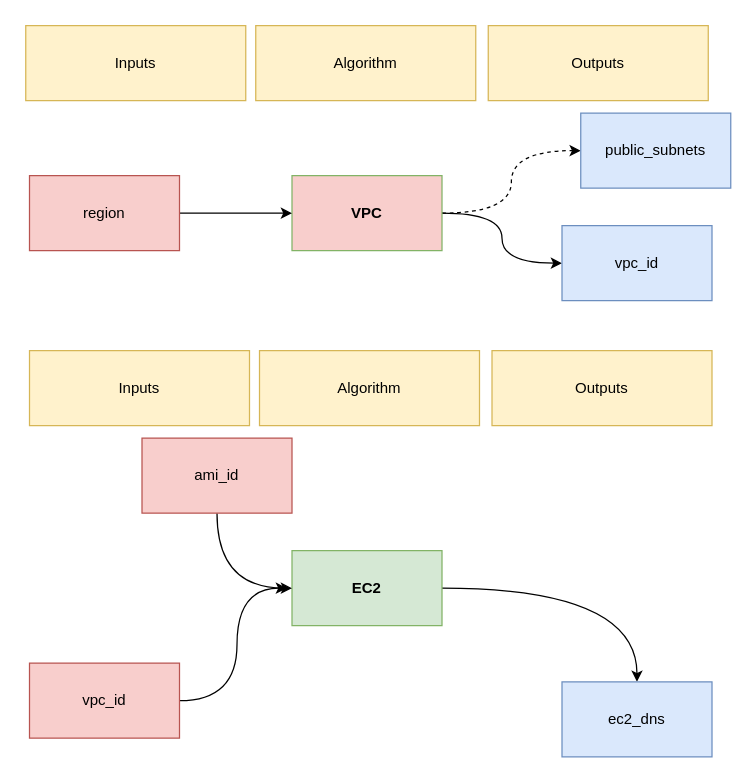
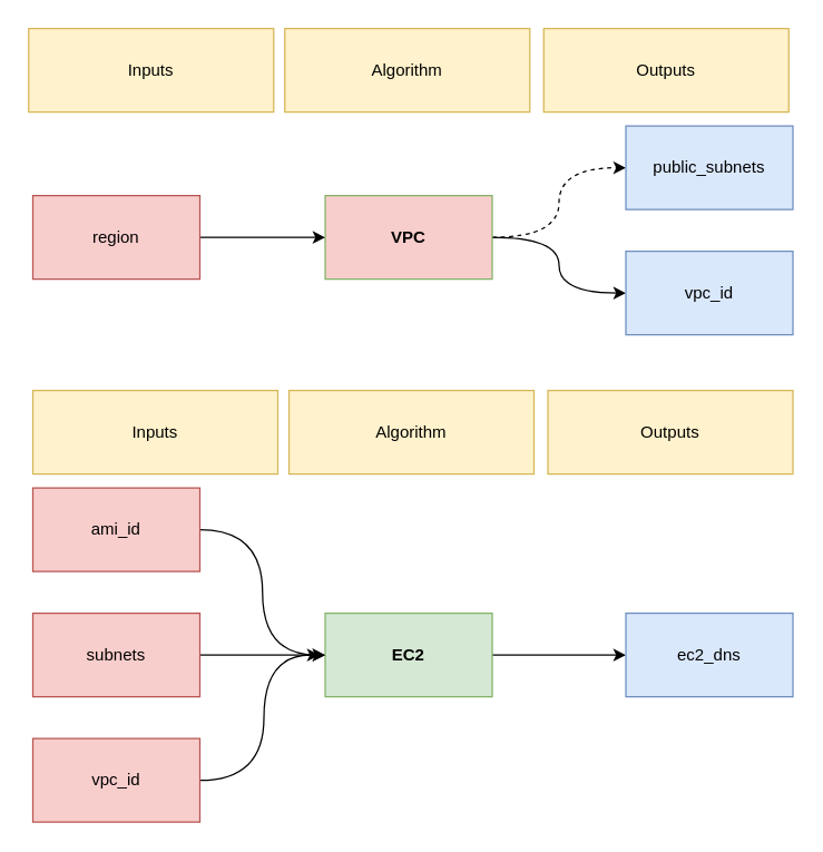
- <mxCell id="7" value="public_subnets" style="rounded=0;whiteSpace=wrap;html=1;fillColor=#dae8fc;strokeColor=#6c8ebf;" vertex="1" parent="1"><mxGeometry x="464" y="90" width="120" height="60" as="geometry" /></mxCell>
+ <mxCell id="7" value="public_subnets" style="rounded=0;whiteSpace=wrap;html=1;fillColor=#dae8fc;strokeColor=#6c8ebf;" vertex="1" parent="1"><mxGeometry x="449" y="90" width="120" height="60" as="geometry" /></mxCell>
- <mxCell id="11" value="ami_id" style="rounded=0;whiteSpace=wrap;html=1;fillColor=#f8cecc;strokeColor=#b85450;" vertex="1" parent="1"><mxGeometry x="113" y="350" width="120" height="60" as="geometry" /></mxCell>
+ <mxCell id="11" value="ami_id" style="rounded=0;whiteSpace=wrap;html=1;fillColor=#f8cecc;strokeColor=#b85450;" vertex="1" parent="1"><mxGeometry x="23" y="350" width="120" height="60" as="geometry" /></mxCell>
+ <mxCell id="14" value="subnets" style="rounded=0;whiteSpace=wrap;html=1;fillColor=#f8cecc;strokeColor=#b85450;" vertex="1" parent="1"><mxGeometry x="23" y="440" width="120" height="60" as="geometry" /></mxCell>
+ <mxCell id="13" style="edgeStyle=orthogonalEdgeStyle;curved=1;rounded=0;orthogonalLoop=1;jettySize=auto;html=1;entryX=0;entryY=0.5;entryDx=0;entryDy=0;" edge="1" parent="1" source="14" target="9"><mxGeometry relative="1" as="geometry" /></mxCell>
- <mxCell id="12" value="ec2_dns" style="rounded=0;whiteSpace=wrap;html=1;fillColor=#dae8fc;strokeColor=#6c8ebf;" vertex="1" parent="1"><mxGeometry x="449" y="545" width="120" height="60" as="geometry" /></mxCell>
+ <mxCell id="12" value="ec2_dns" style="rounded=0;whiteSpace=wrap;html=1;fillColor=#dae8fc;strokeColor=#6c8ebf;" vertex="1" parent="1"><mxGeometry x="449" y="440" width="120" height="60" as="geometry" /></mxCell>
